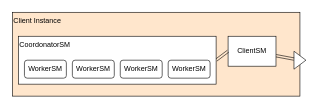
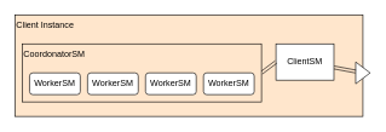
- <mxCell id="7" value="CoordonatorSM" style="rounded=0;whiteSpace=wrap;html=1;align=left;verticalAlign=top;" vertex="1" parent="1"><mxGeometry x="30" y="60" width="330" height="80" as="geometry" /></mxCell>
+ <mxCell id="7" value="CoordonatorSM" style="rounded=0;whiteSpace=wrap;html=1;align=left;verticalAlign=top;fillColor=#ffe6cc;" vertex="1" parent="1"><mxGeometry x="30" y="60" width="330" height="80" as="geometry" /></mxCell>
